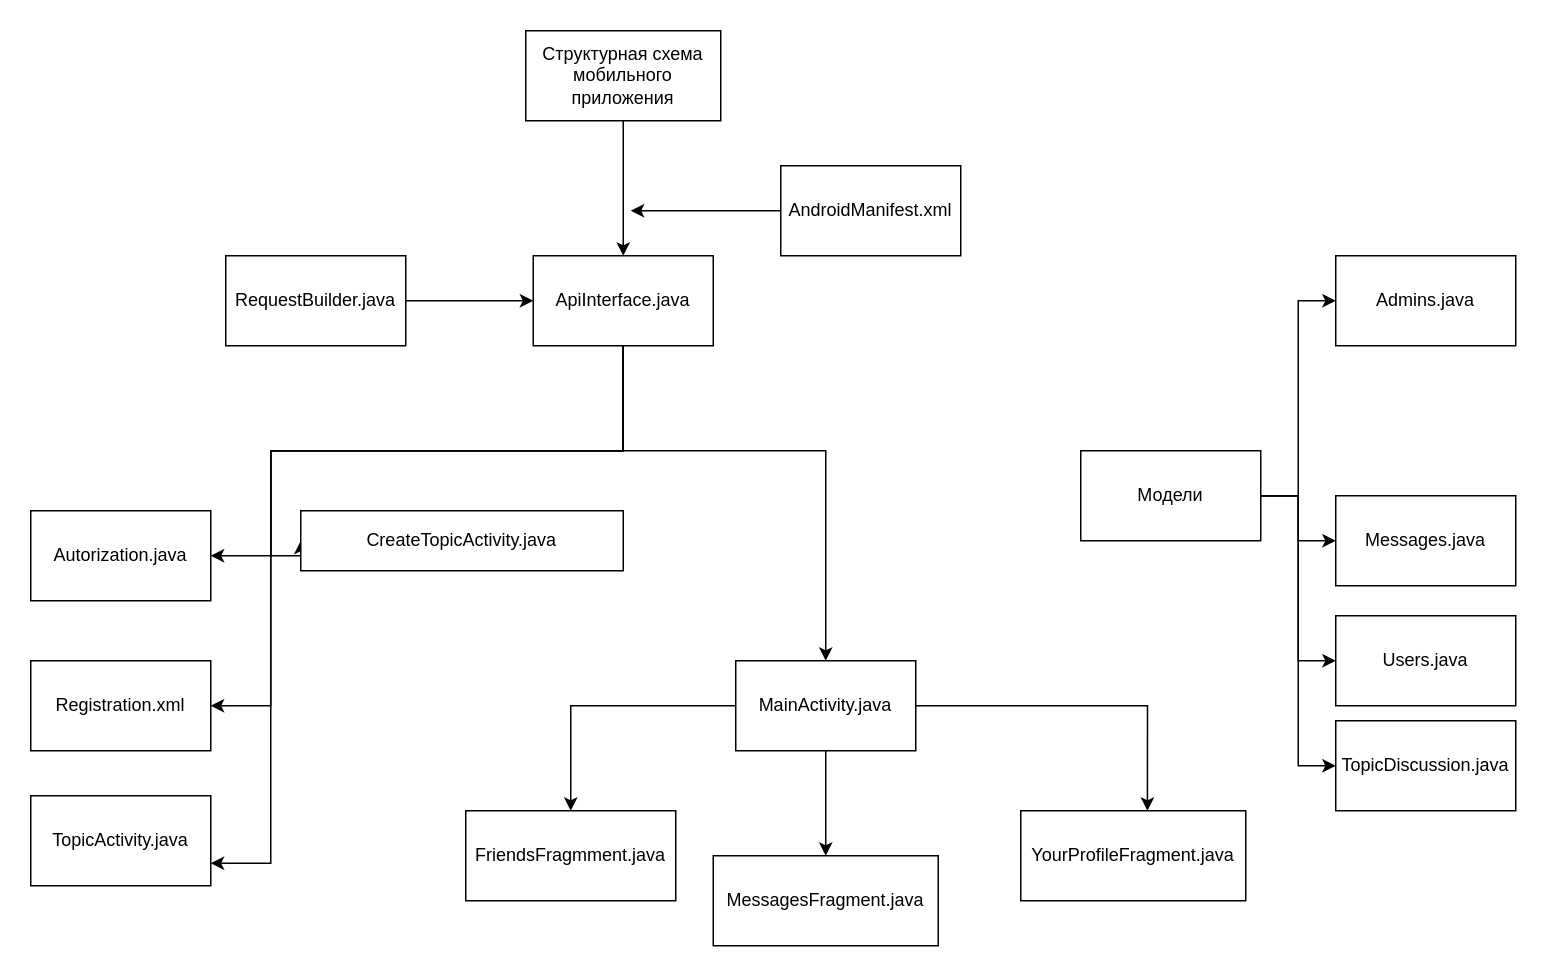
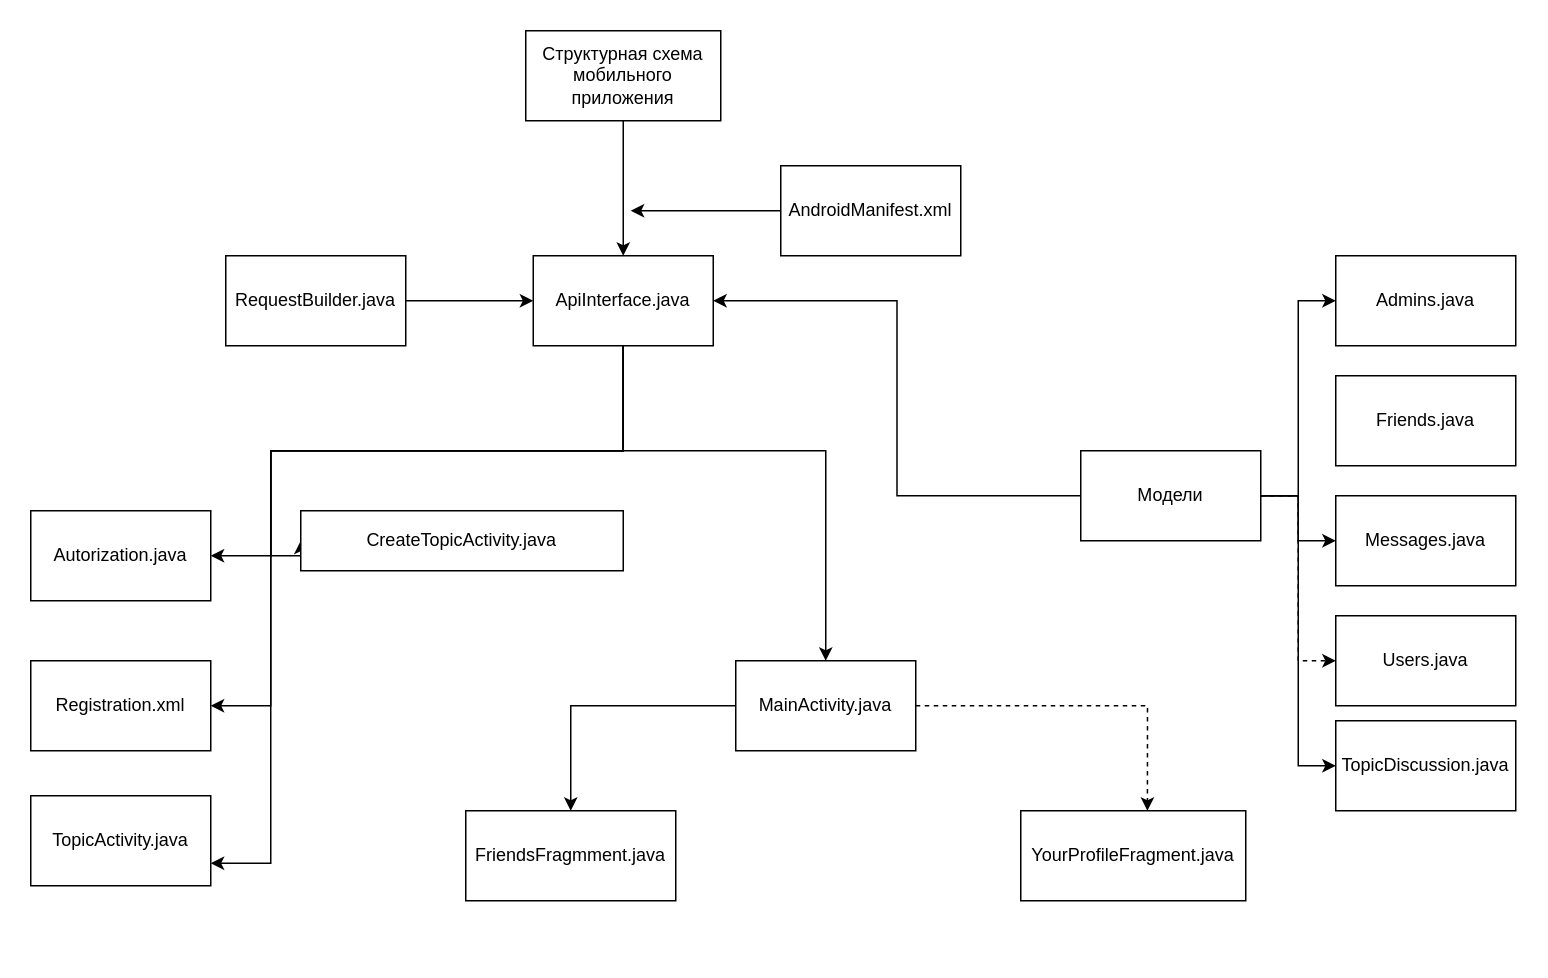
+ <mxCell id="19" style="edgeStyle=orthogonalEdgeStyle;rounded=0;orthogonalLoop=1;jettySize=auto;html=1;entryX=1;entryY=0.5;entryDx=0;entryDy=0;" edge="1" parent="1" source="24" target="9"><mxGeometry relative="1" as="geometry" /></mxCell>
+ <mxCell id="26" value="Friends.java" style="whiteSpace=wrap;html=1;" vertex="1" parent="1"><mxGeometry x="890" y="250" width="120" height="60" as="geometry" /></mxCell>
- <mxCell id="22" style="edgeStyle=orthogonalEdgeStyle;rounded=0;orthogonalLoop=1;jettySize=auto;html=1;entryX=0;entryY=0.5;entryDx=0;entryDy=0;" edge="1" parent="1" source="24" target="29"><mxGeometry relative="1" as="geometry" /></mxCell>
+ <mxCell id="22" style="edgeStyle=orthogonalEdgeStyle;rounded=0;orthogonalLoop=1;jettySize=auto;html=1;entryX=0;entryY=0.5;entryDx=0;entryDy=0;dashed=1;" edge="1" parent="1" source="24" target="29"><mxGeometry relative="1" as="geometry" /></mxCell>
- <mxCell id="13" style="edgeStyle=orthogonalEdgeStyle;rounded=0;orthogonalLoop=1;jettySize=auto;html=1;entryX=0.563;entryY=0;entryDx=0;entryDy=0;entryPerimeter=0;" edge="1" parent="1" source="15" target="18"><mxGeometry relative="1" as="geometry" /></mxCell>
+ <mxCell id="13" style="edgeStyle=orthogonalEdgeStyle;rounded=0;orthogonalLoop=1;jettySize=auto;html=1;entryX=0.563;entryY=0;entryDx=0;entryDy=0;entryPerimeter=0;dashed=1;" edge="1" parent="1" source="15" target="18"><mxGeometry relative="1" as="geometry" /></mxCell>
- <mxCell id="14" style="edgeStyle=orthogonalEdgeStyle;rounded=0;orthogonalLoop=1;jettySize=auto;html=1;entryX=0.5;entryY=0;entryDx=0;entryDy=0;" edge="1" parent="1" source="15" target="17"><mxGeometry relative="1" as="geometry" /></mxCell>
- <mxCell id="17" value="MessagesFragment.java" style="whiteSpace=wrap;html=1;" vertex="1" parent="1"><mxGeometry x="475" y="570" width="150" height="60" as="geometry" /></mxCell>
